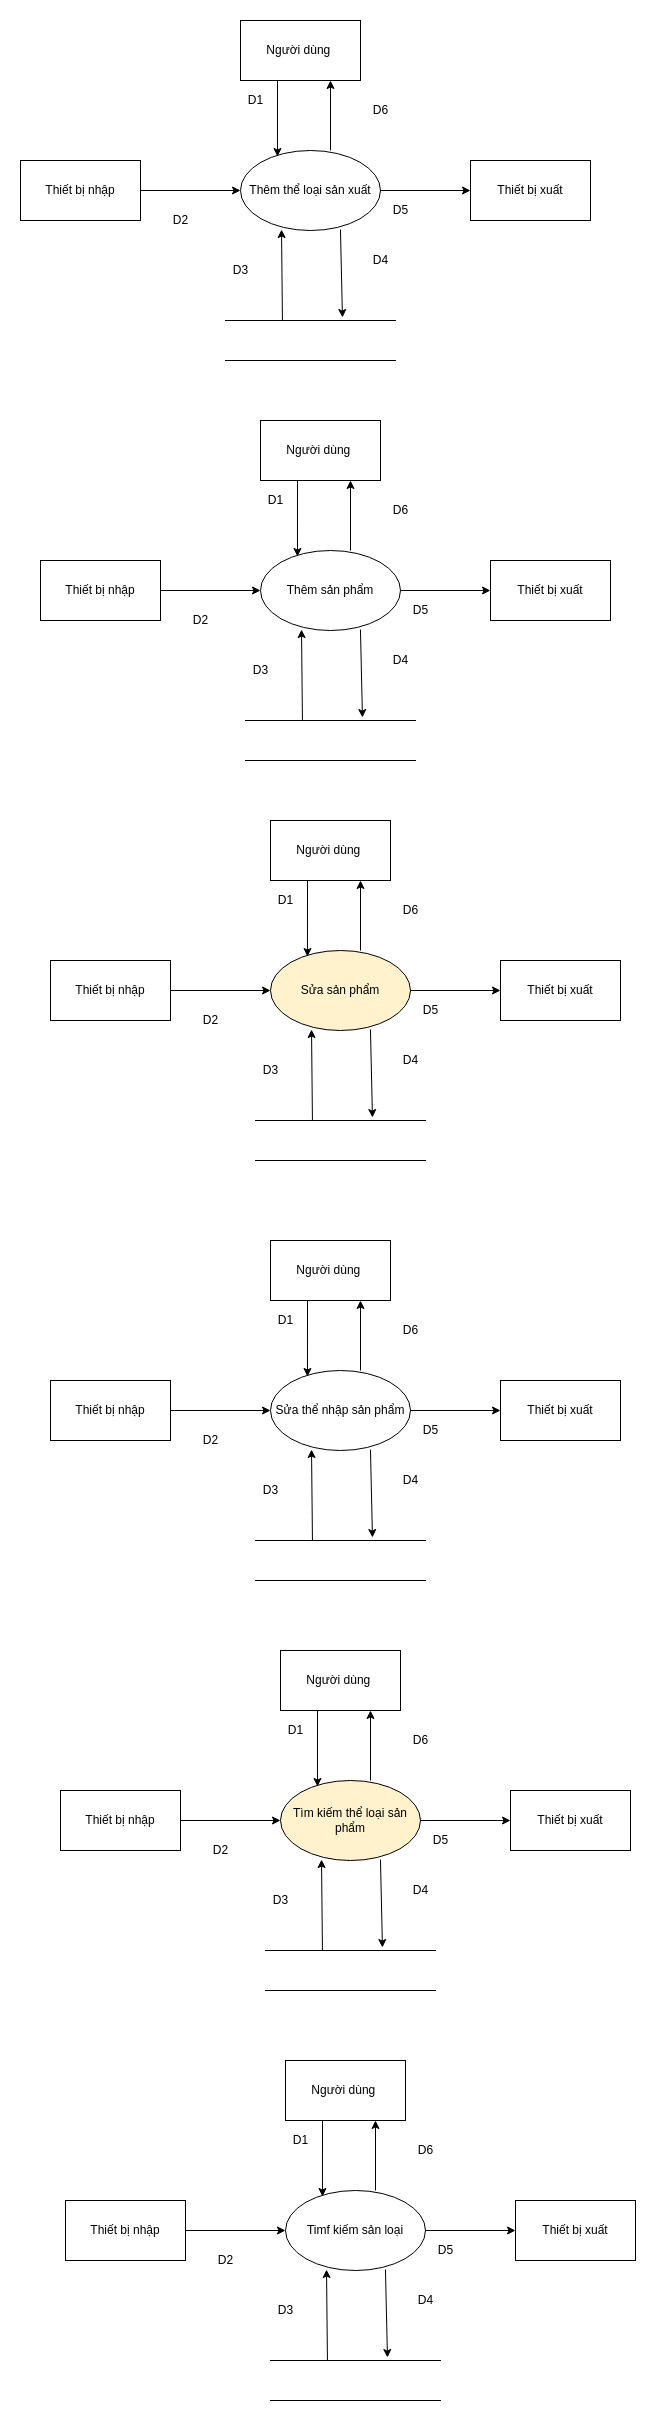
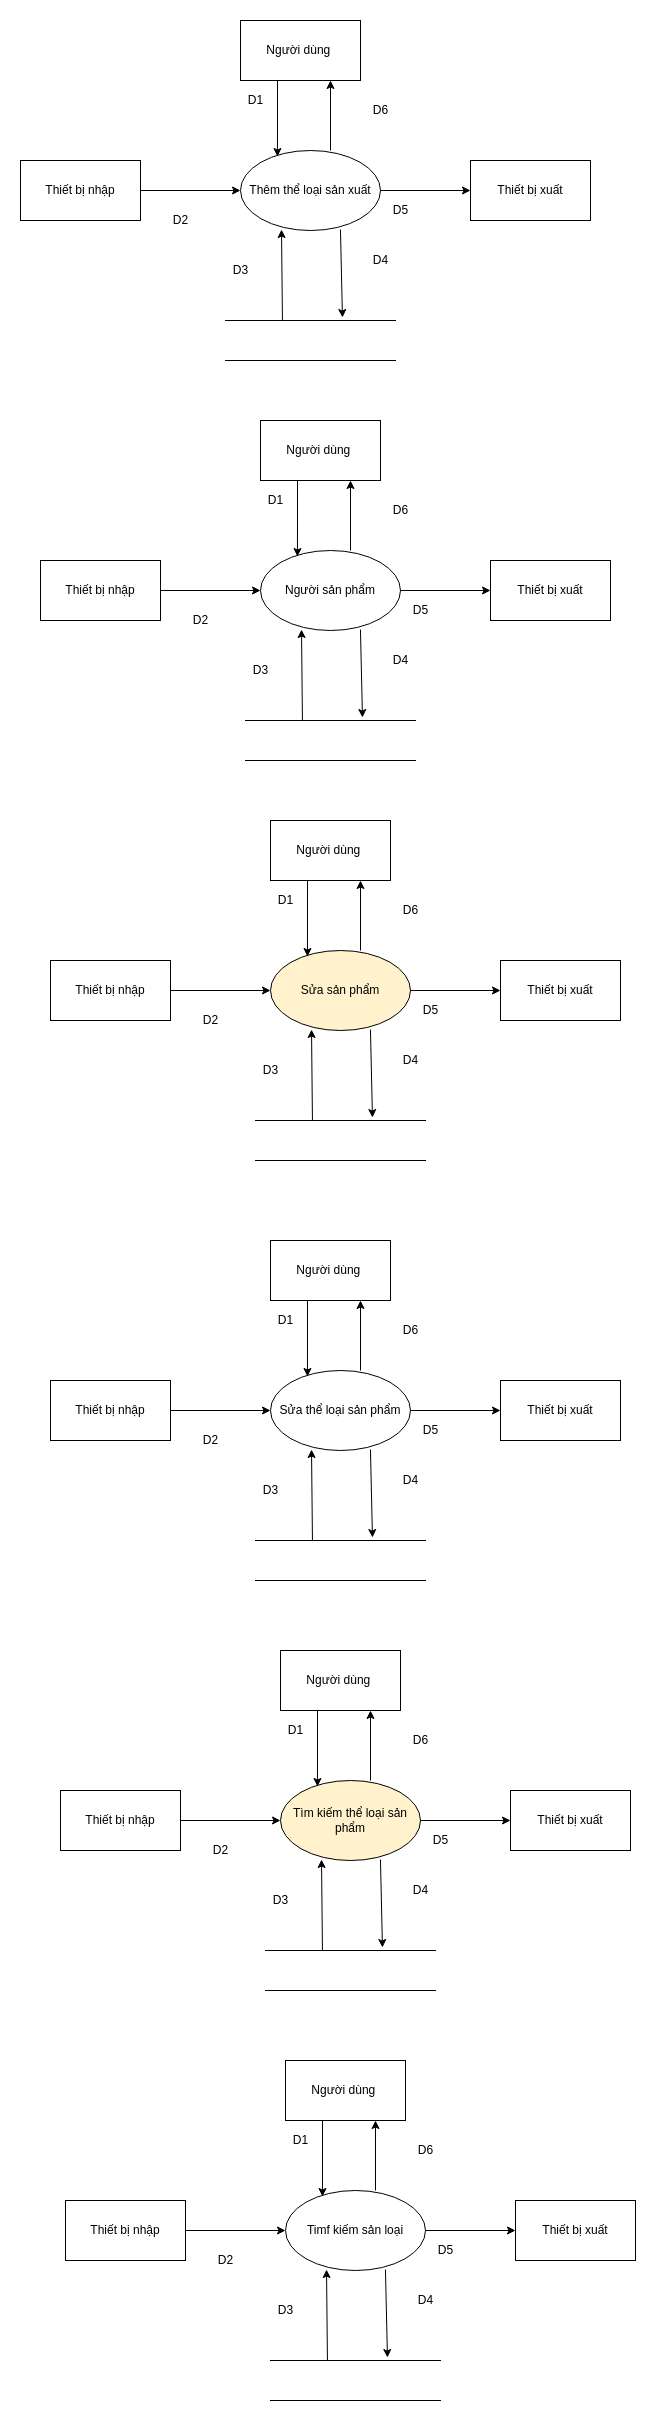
- <mxCell id="22" value="Thêm sản phẩm" style="ellipse;whiteSpace=wrap;html=1;" vertex="1" parent="1"><mxGeometry x="260" y="550" width="140" height="80" as="geometry" /></mxCell>
+ <mxCell id="22" value="Người sản phẩm" style="ellipse;whiteSpace=wrap;html=1;" vertex="1" parent="1"><mxGeometry x="260" y="550" width="140" height="80" as="geometry" /></mxCell>
- <mxCell id="56" value="Sửa thể nhập sản phẩm" style="ellipse;whiteSpace=wrap;html=1;" vertex="1" parent="1"><mxGeometry x="270" y="1370" width="140" height="80" as="geometry" /></mxCell>
+ <mxCell id="56" value="Sửa thể loại sản phẩm" style="ellipse;whiteSpace=wrap;html=1;" vertex="1" parent="1"><mxGeometry x="270" y="1370" width="140" height="80" as="geometry" /></mxCell>
